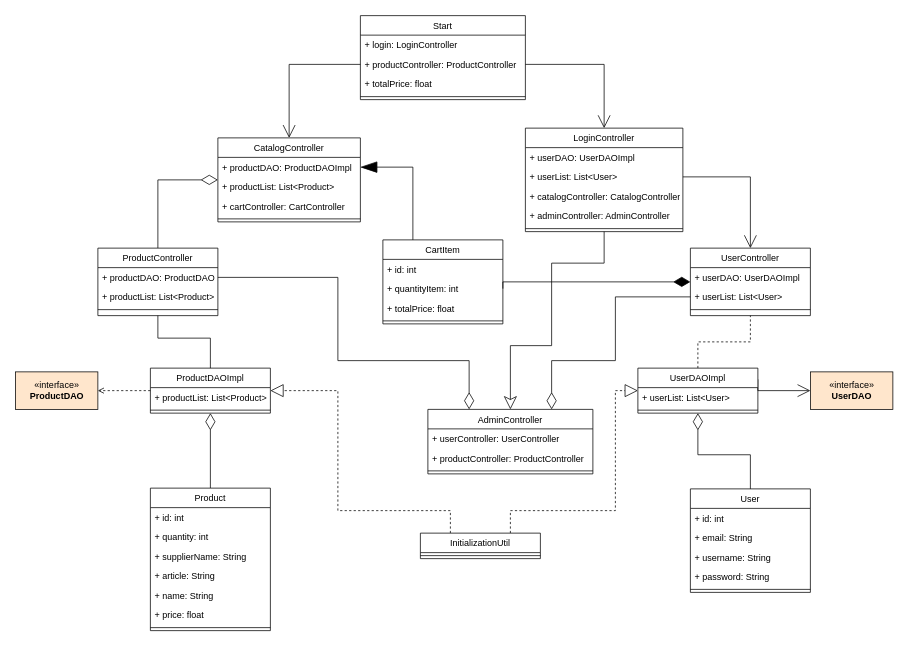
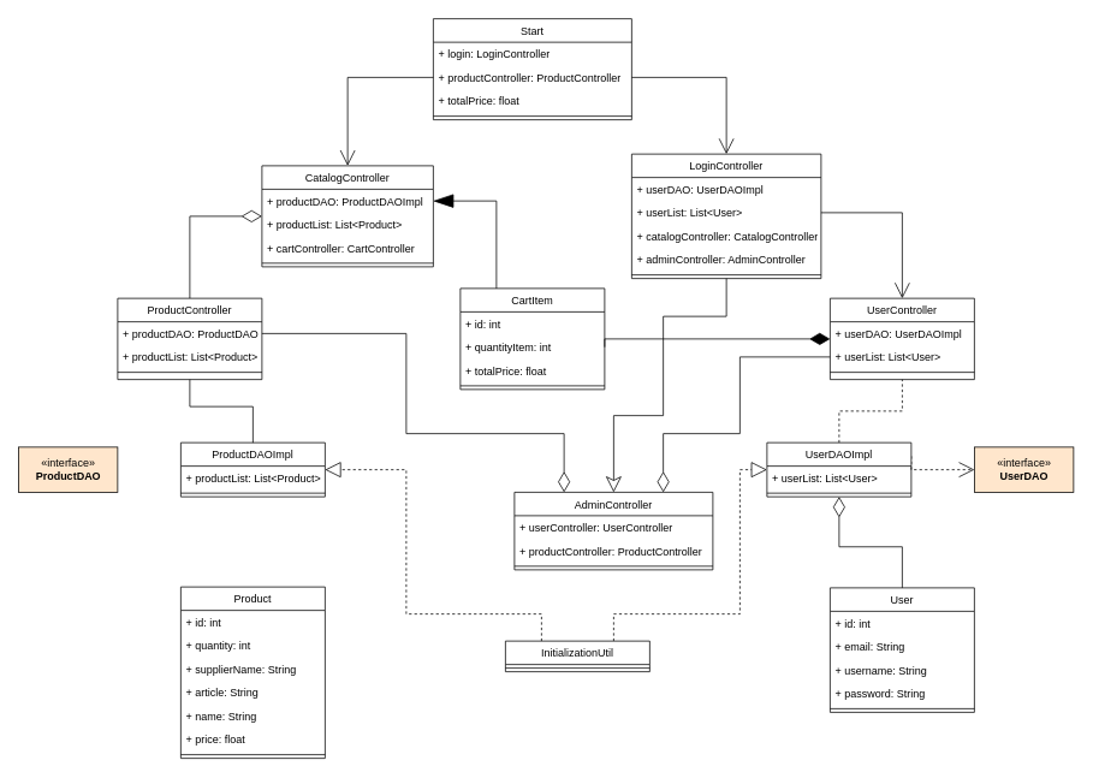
- <mxCell id="35" style="edgeStyle=orthogonalEdgeStyle;rounded=0;orthogonalLoop=1;jettySize=auto;html=1;exitX=0;exitY=0.5;exitDx=0;exitDy=0;entryX=1;entryY=0.5;entryDx=0;entryDy=0;dashed=1;endArrow=open;endFill=0;" edge="1" parent="1" source="36" target="24"><mxGeometry relative="1" as="geometry" /></mxCell>
- <mxCell id="30" style="edgeStyle=orthogonalEdgeStyle;rounded=0;orthogonalLoop=1;jettySize=auto;html=1;exitX=1;exitY=0.25;exitDx=0;exitDy=0;entryX=0;entryY=0.5;entryDx=0;entryDy=0;dashed=0;endArrow=open;endFill=0;endSize=15;" edge="1" parent="1" source="32" target="25"><mxGeometry relative="1" as="geometry"><Array as="points"><mxPoint x="1010" y="520" /></Array></mxGeometry></mxCell>
+ <mxCell id="30" style="edgeStyle=orthogonalEdgeStyle;rounded=0;orthogonalLoop=1;jettySize=auto;html=1;exitX=1;exitY=0.25;exitDx=0;exitDy=0;entryX=0;entryY=0.5;entryDx=0;entryDy=0;dashed=1;endArrow=open;endFill=0;endSize=15;" edge="1" parent="1" source="32" target="25"><mxGeometry relative="1" as="geometry"><Array as="points"><mxPoint x="1010" y="520" /></Array></mxGeometry></mxCell>
- <mxCell id="9" style="edgeStyle=orthogonalEdgeStyle;rounded=0;orthogonalLoop=1;jettySize=auto;html=1;exitX=0.5;exitY=0;exitDx=0;exitDy=0;entryX=0.5;entryY=1;entryDx=0;entryDy=0;endArrow=diamondThin;endFill=0;endSize=20;strokeWidth=1;" edge="1" parent="1" source="10" target="36"><mxGeometry relative="1" as="geometry" /></mxCell>
